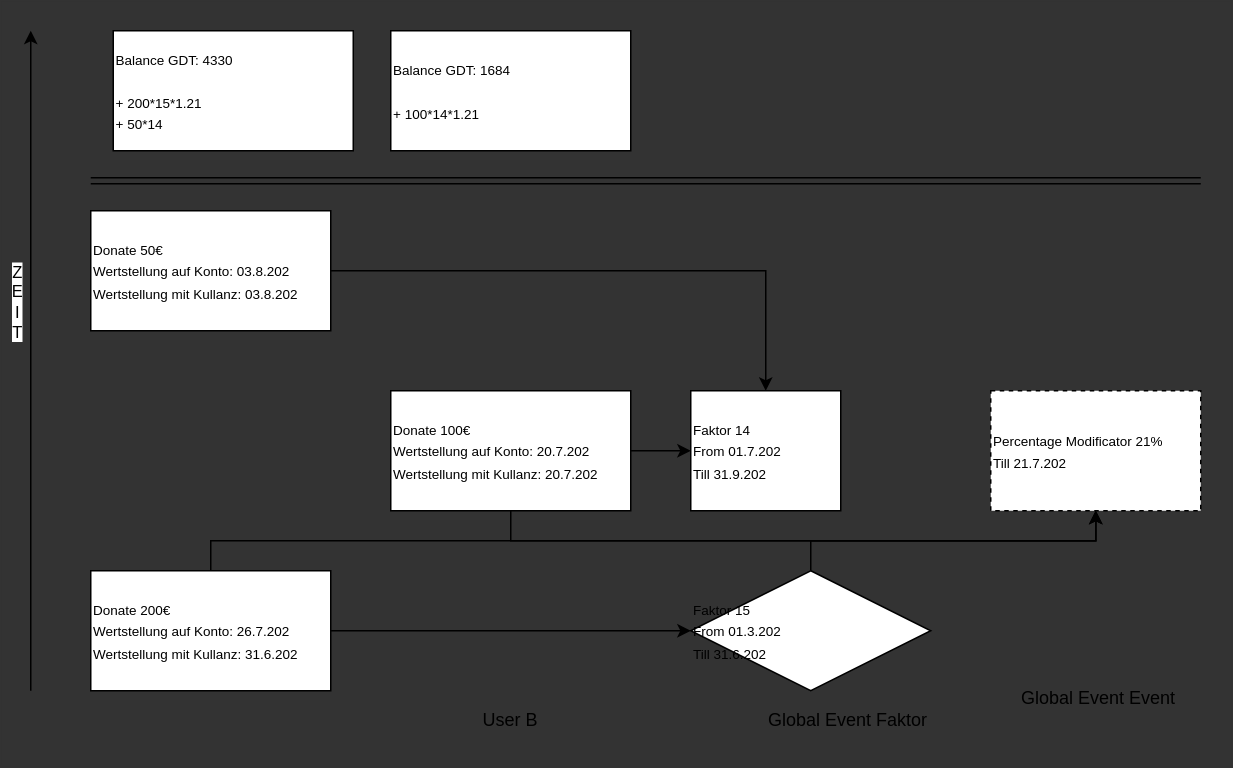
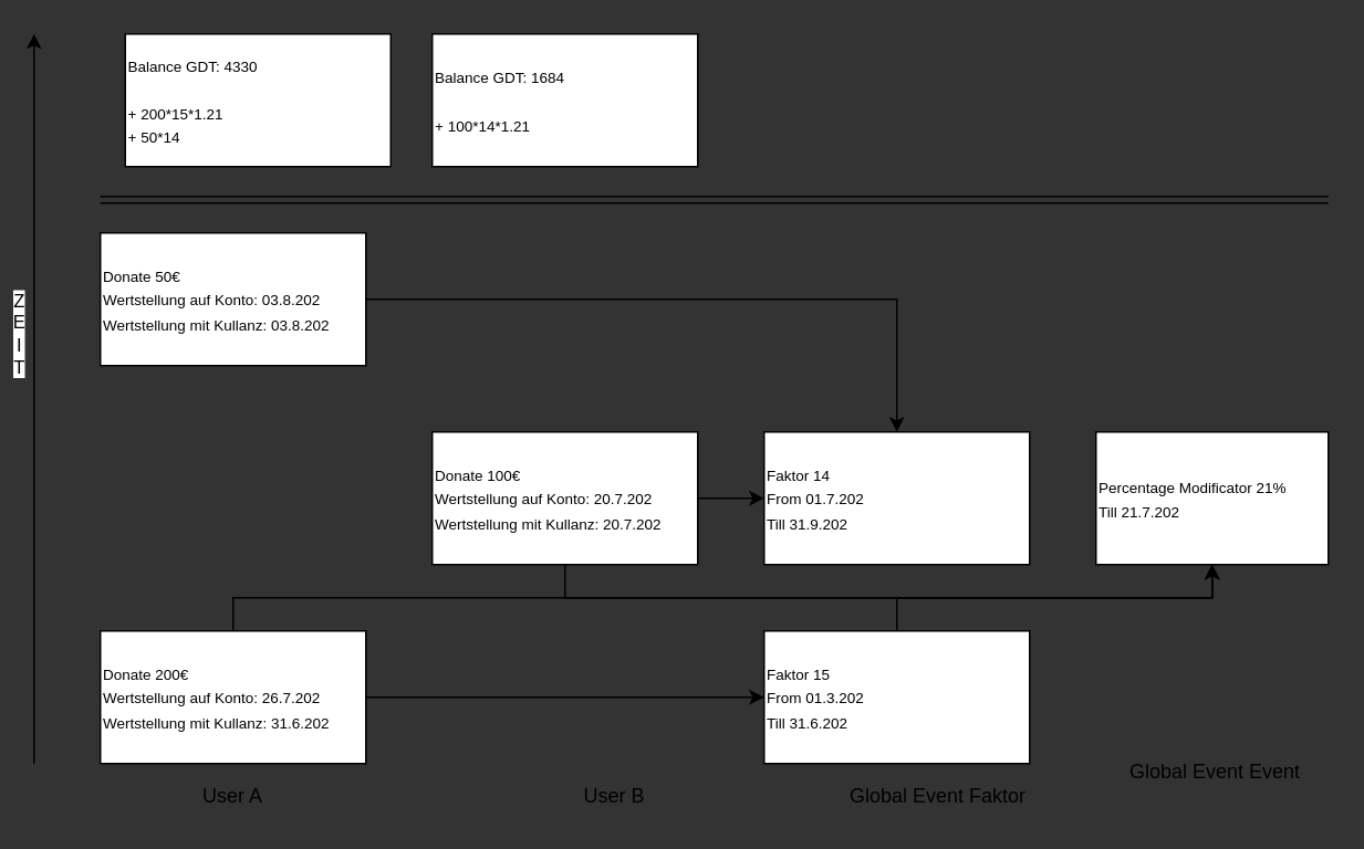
- <mxCell id="15" value="&lt;font style=&quot;font-size: 9px&quot;&gt;Faktor 14&lt;br&gt;From 01.7.202&lt;br&gt;Till 31.9.202&lt;br&gt;&lt;/font&gt;" style="rounded=0;whiteSpace=wrap;html=1;align=left;" vertex="1" parent="1"><mxGeometry x="460" y="260" width="100" height="80" as="geometry" /></mxCell>
+ <mxCell id="15" value="&lt;font style=&quot;font-size: 9px&quot;&gt;Faktor 14&lt;br&gt;From 01.7.202&lt;br&gt;Till 31.9.202&lt;br&gt;&lt;/font&gt;" style="rounded=0;whiteSpace=wrap;html=1;align=left;" vertex="1" parent="1"><mxGeometry x="460" y="260" width="160" height="80" as="geometry" /></mxCell>
- <mxCell id="17" value="&lt;font style=&quot;font-size: 9px&quot;&gt;Percentage Modificator 21%&lt;br&gt;Till 21.7.202&lt;br&gt;&lt;/font&gt;" style="rounded=0;whiteSpace=wrap;html=1;align=left;dashed=1;" vertex="1" parent="1"><mxGeometry x="660" y="260" width="140" height="80" as="geometry" /></mxCell>
+ <mxCell id="17" value="&lt;font style=&quot;font-size: 9px&quot;&gt;Percentage Modificator 21%&lt;br&gt;Till 21.7.202&lt;br&gt;&lt;/font&gt;" style="rounded=0;whiteSpace=wrap;html=1;align=left;" vertex="1" parent="1"><mxGeometry x="660" y="260" width="140" height="80" as="geometry" /></mxCell>
- <mxCell id="14" value="&lt;font style=&quot;font-size: 9px&quot;&gt;Faktor 15&lt;br&gt;From 01.3.202&lt;br&gt;Till 31.6.202&lt;br&gt;&lt;/font&gt;" style="rhombus;whiteSpace=wrap;html=1;align=left;" vertex="1" parent="1"><mxGeometry x="460" y="380" width="160" height="80" as="geometry" /></mxCell>
+ <mxCell id="14" value="&lt;font style=&quot;font-size: 9px&quot;&gt;Faktor 15&lt;br&gt;From 01.3.202&lt;br&gt;Till 31.6.202&lt;br&gt;&lt;/font&gt;" style="rounded=0;whiteSpace=wrap;html=1;align=left;" vertex="1" parent="1"><mxGeometry x="460" y="380" width="160" height="80" as="geometry" /></mxCell>
+ <mxCell id="7" value="User A" style="text;html=1;strokeColor=none;fillColor=none;align=center;verticalAlign=middle;whiteSpace=wrap;rounded=0;" vertex="1" parent="1"><mxGeometry x="120" y="470" width="40" height="20" as="geometry" /></mxCell>
- <mxCell id="11" value="User B" style="text;html=1;strokeColor=none;fillColor=none;align=center;verticalAlign=middle;whiteSpace=wrap;rounded=0;" vertex="1" parent="1"><mxGeometry x="320" y="470" width="40" height="20" as="geometry" /></mxCell>
+ <mxCell id="11" value="User B" style="text;html=1;strokeColor=none;fillColor=none;align=center;verticalAlign=middle;whiteSpace=wrap;rounded=0;" vertex="1" parent="1"><mxGeometry x="350" y="470" width="40" height="20" as="geometry" /></mxCell>
